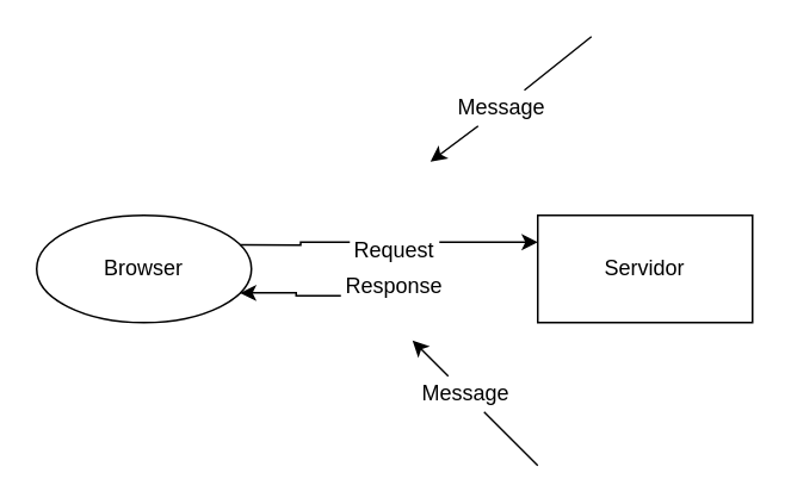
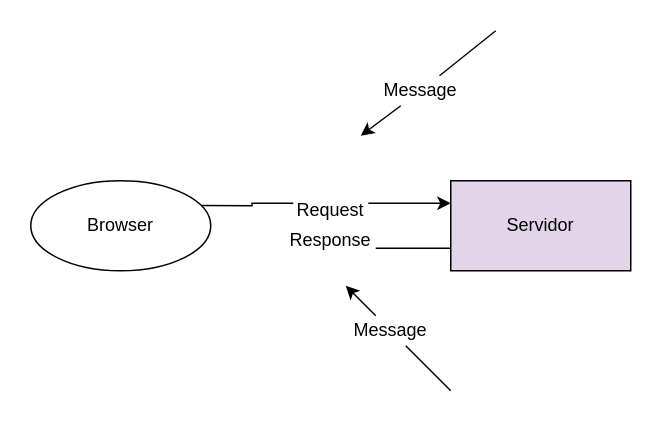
- <mxCell id="5" value="Servidor" style="rounded=0;whiteSpace=wrap;html=1;" vertex="1" parent="2"><mxGeometry x="280" width="120" height="60" as="geometry" /></mxCell>
+ <mxCell id="5" value="Servidor" style="rounded=0;whiteSpace=wrap;html=1;fillColor=#e1d5e7;" vertex="1" parent="2"><mxGeometry x="280" width="120" height="60" as="geometry" /></mxCell>
- <mxCell id="4" style="edgeStyle=orthogonalEdgeStyle;rounded=0;orthogonalLoop=1;jettySize=auto;html=1;exitX=0;exitY=0.75;exitDx=0;exitDy=0;entryX=1;entryY=0.75;entryDx=0;entryDy=0;startArrow=none;" edge="1" parent="2" source="6" target="3"><mxGeometry relative="1" as="geometry" /></mxCell>
+ <mxCell id="7" value="" style="edgeStyle=orthogonalEdgeStyle;rounded=0;orthogonalLoop=1;jettySize=auto;html=1;exitX=0;exitY=0.75;exitDx=0;exitDy=0;entryX=1;entryY=0.75;entryDx=0;entryDy=0;endArrow=none;fillColor=#FF8000;" edge="1" parent="2" source="5" target="6"><mxGeometry relative="1" as="geometry"><mxPoint x="280" y="45" as="sourcePoint" /><mxPoint x="120" y="45" as="targetPoint" /></mxGeometry></mxCell>
